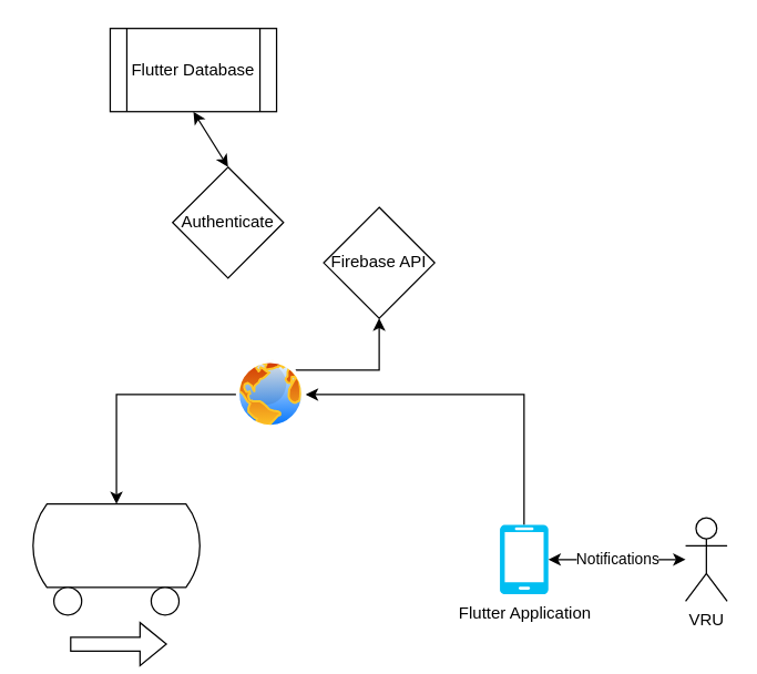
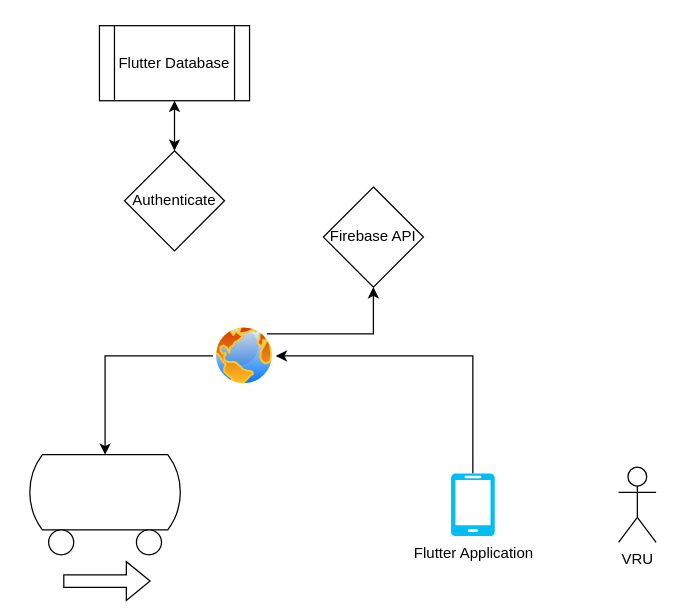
- <mxCell id="3" value="Authenticate" style="rhombus;whiteSpace=wrap;html=1;" vertex="1" parent="1"><mxGeometry x="124" y="120" width="80" height="80" as="geometry" /></mxCell>
+ <mxCell id="3" value="Authenticate" style="rhombus;whiteSpace=wrap;html=1;" vertex="1" parent="1"><mxGeometry x="99" y="120" width="80" height="80" as="geometry" /></mxCell>
- <mxCell id="11" value="Firebase API" style="rhombus;whiteSpace=wrap;html=1;" vertex="1" parent="1"><mxGeometry x="233" y="149" width="80" height="80" as="geometry" /></mxCell>
+ <mxCell id="11" value="Firebase API" style="rhombus;whiteSpace=wrap;html=1;" vertex="1" parent="1"><mxGeometry x="258" y="149" width="80" height="80" as="geometry" /></mxCell>
- <mxCell id="10" value="Notifications" style="endArrow=classic;startArrow=classic;html=1;rounded=0;exitX=1;exitY=0.5;exitDx=0;exitDy=0;exitPerimeter=0;" edge="1" parent="1" source="8" target="9"><mxGeometry width="50" height="50" relative="1" as="geometry"><mxPoint x="410" y="318" as="sourcePoint" /><mxPoint x="460" y="268" as="targetPoint" /></mxGeometry></mxCell>
